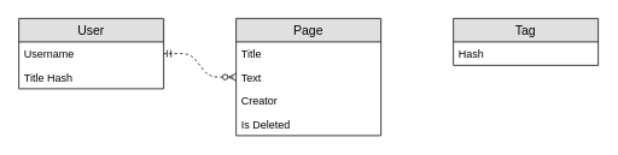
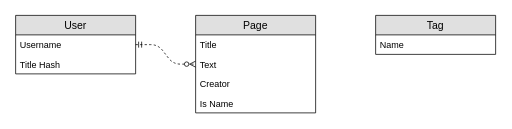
- <mxCell id="11" value="Hash" style="text;strokeColor=none;fillColor=none;spacingLeft=4;spacingRight=4;overflow=hidden;rotatable=0;points=[[0,0.5],[1,0.5]];portConstraint=eastwest;fontSize=12;" vertex="1" parent="10"><mxGeometry y="26" width="160" height="26" as="geometry" /></mxCell>
+ <mxCell id="11" value="Name" style="text;strokeColor=none;fillColor=none;spacingLeft=4;spacingRight=4;overflow=hidden;rotatable=0;points=[[0,0.5],[1,0.5]];portConstraint=eastwest;fontSize=12;" vertex="1" parent="10"><mxGeometry y="26" width="160" height="26" as="geometry" /></mxCell>
- <mxCell id="9" value="Is Deleted" style="text;strokeColor=none;fillColor=none;spacingLeft=4;spacingRight=4;overflow=hidden;rotatable=0;points=[[0,0.5],[1,0.5]];portConstraint=eastwest;fontSize=12;" vertex="1" parent="5"><mxGeometry y="104" width="160" height="26" as="geometry" /></mxCell>
+ <mxCell id="9" value="Is Name" style="text;strokeColor=none;fillColor=none;spacingLeft=4;spacingRight=4;overflow=hidden;rotatable=0;points=[[0,0.5],[1,0.5]];portConstraint=eastwest;fontSize=12;" vertex="1" parent="5"><mxGeometry y="104" width="160" height="26" as="geometry" /></mxCell>
